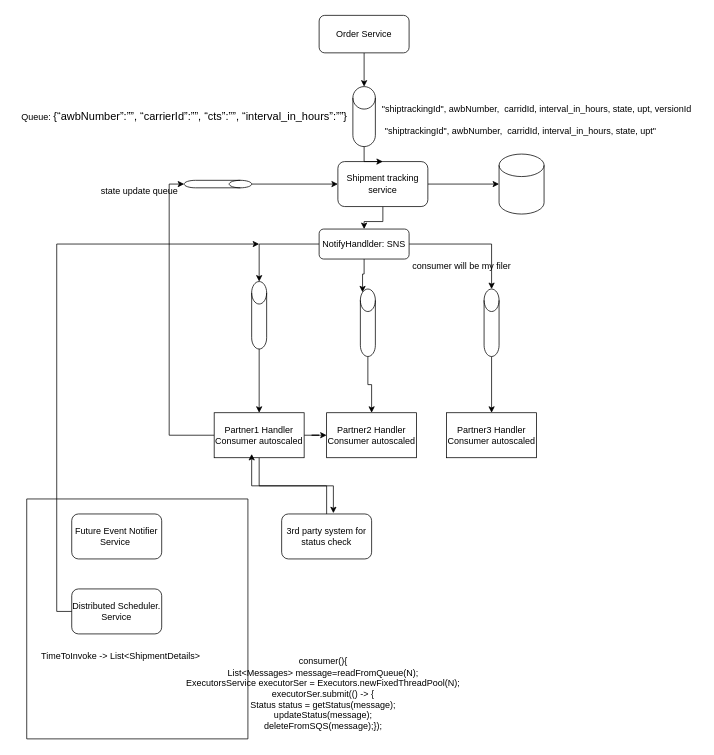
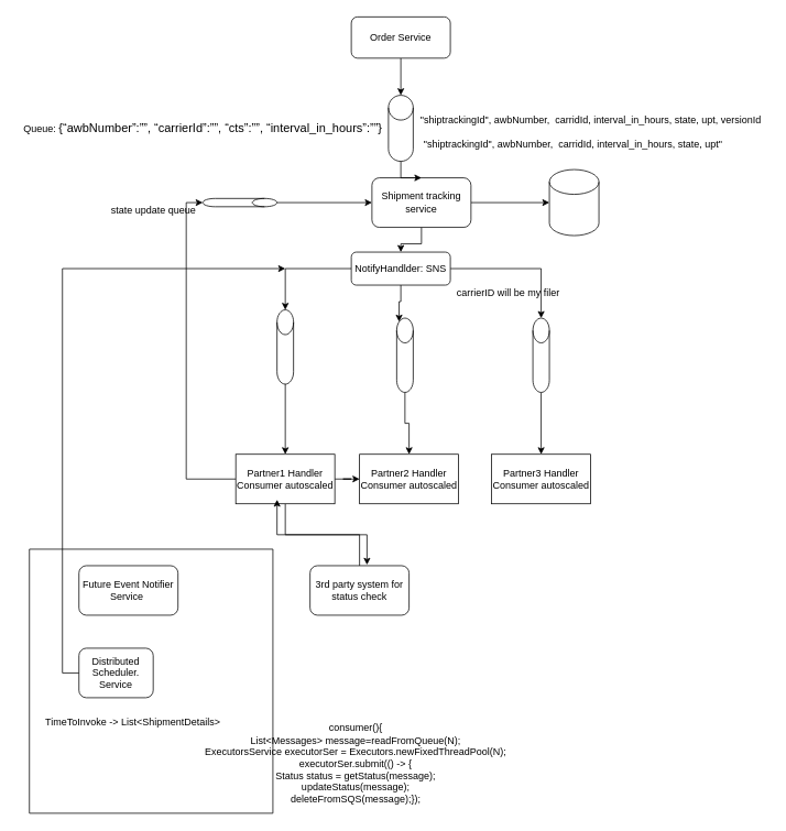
- <mxCell id="23" value="consumer will be my filer" style="text;html=1;align=center;verticalAlign=middle;resizable=0;points=[];autosize=1;strokeColor=none;" parent="1" vertex="1"><mxGeometry x="545" y="345" width="140" height="20" as="geometry" /></mxCell>
+ <mxCell id="23" value="carrierID will be my filer" style="text;html=1;align=center;verticalAlign=middle;resizable=0;points=[];autosize=1;strokeColor=none;" parent="1" vertex="1"><mxGeometry x="545" y="345" width="140" height="20" as="geometry" /></mxCell>
- <mxCell id="37" value="Distributed Scheduler. Service" style="rounded=1;whiteSpace=wrap;html=1;" parent="36" vertex="1"><mxGeometry x="60" y="120" width="120" height="60" as="geometry" /></mxCell>
+ <mxCell id="37" value="Distributed Scheduler. Service" style="rounded=1;whiteSpace=wrap;html=1;" parent="36" vertex="1"><mxGeometry x="60" y="120" width="90" height="60" as="geometry" /></mxCell>
